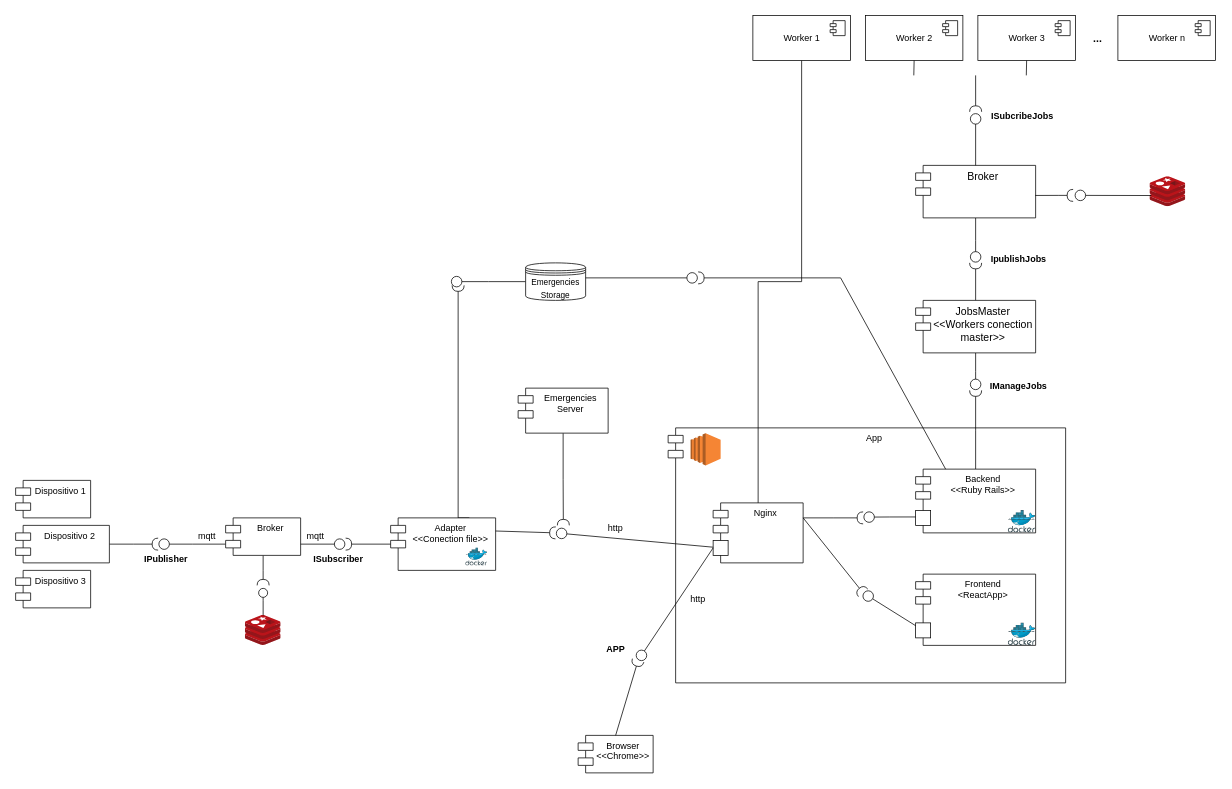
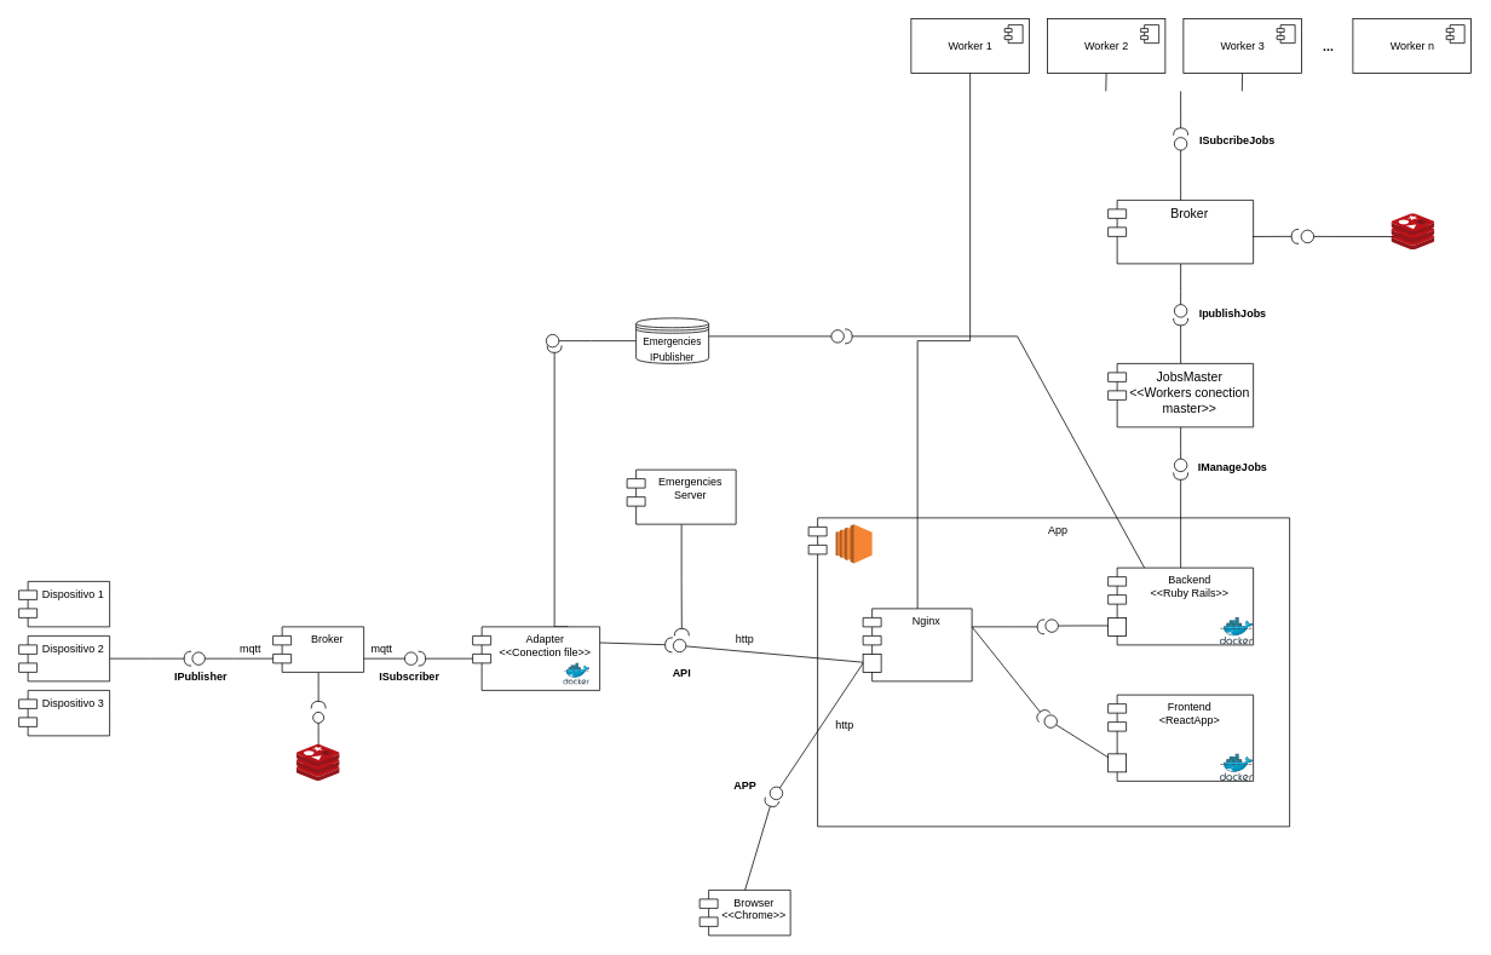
- <mxCell id="72" value="&lt;font style=&quot;font-size: 11px;&quot;&gt;Emergencies Storage&lt;/font&gt;" style="shape=datastore;whiteSpace=wrap;html=1;fontSize=14;" vertex="1" parent="1"><mxGeometry x="700" y="350" width="80" height="50" as="geometry" /></mxCell>
+ <mxCell id="72" value="&lt;font style=&quot;font-size: 11px;&quot;&gt;Emergencies IPublisher&lt;/font&gt;" style="shape=datastore;whiteSpace=wrap;html=1;fontSize=14;" vertex="1" parent="1"><mxGeometry x="700" y="350" width="80" height="50" as="geometry" /></mxCell>
- <mxCell id="5" value="Dispositivo 2" style="shape=module;align=left;spacingLeft=20;align=center;verticalAlign=top;" vertex="1" parent="1"><mxGeometry x="20" y="700" width="125" height="50" as="geometry" /></mxCell>
+ <mxCell id="5" value="Dispositivo 2" style="shape=module;align=left;spacingLeft=20;align=center;verticalAlign=top;" vertex="1" parent="1"><mxGeometry x="20" y="700" width="100" height="50" as="geometry" /></mxCell>
+ <mxCell id="38" value="&lt;b&gt;API&lt;/b&gt;" style="text;html=1;align=center;verticalAlign=middle;resizable=0;points=[];autosize=1;strokeColor=none;fillColor=none;" vertex="1" parent="1"><mxGeometry x="730" y="726" width="40" height="30" as="geometry" /></mxCell>
